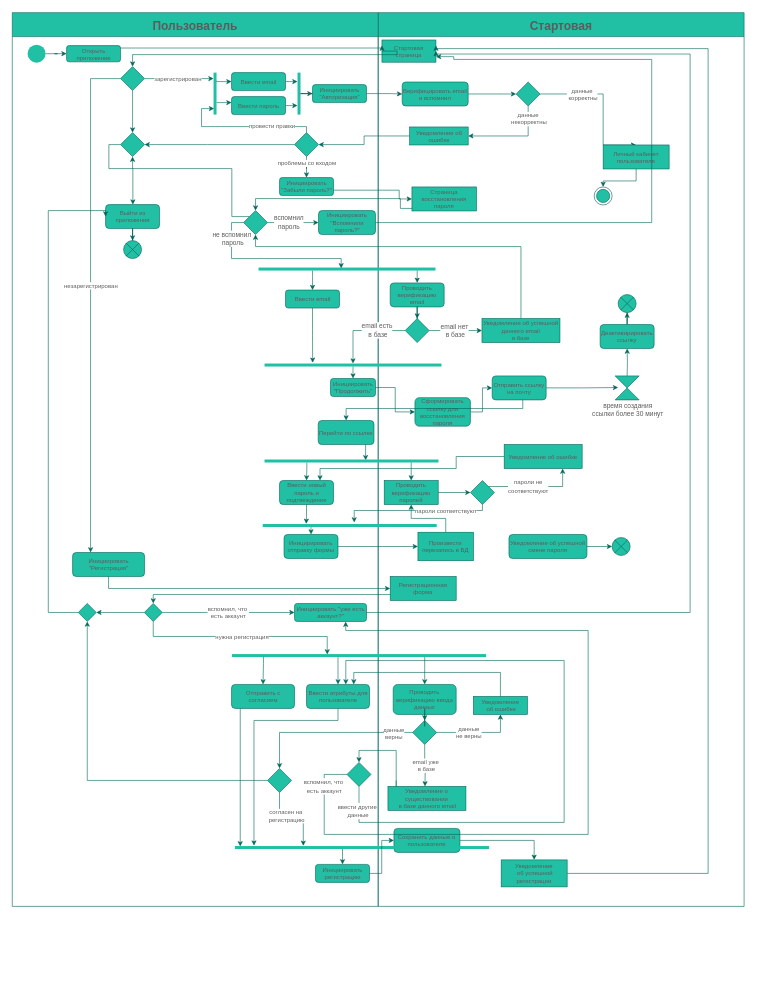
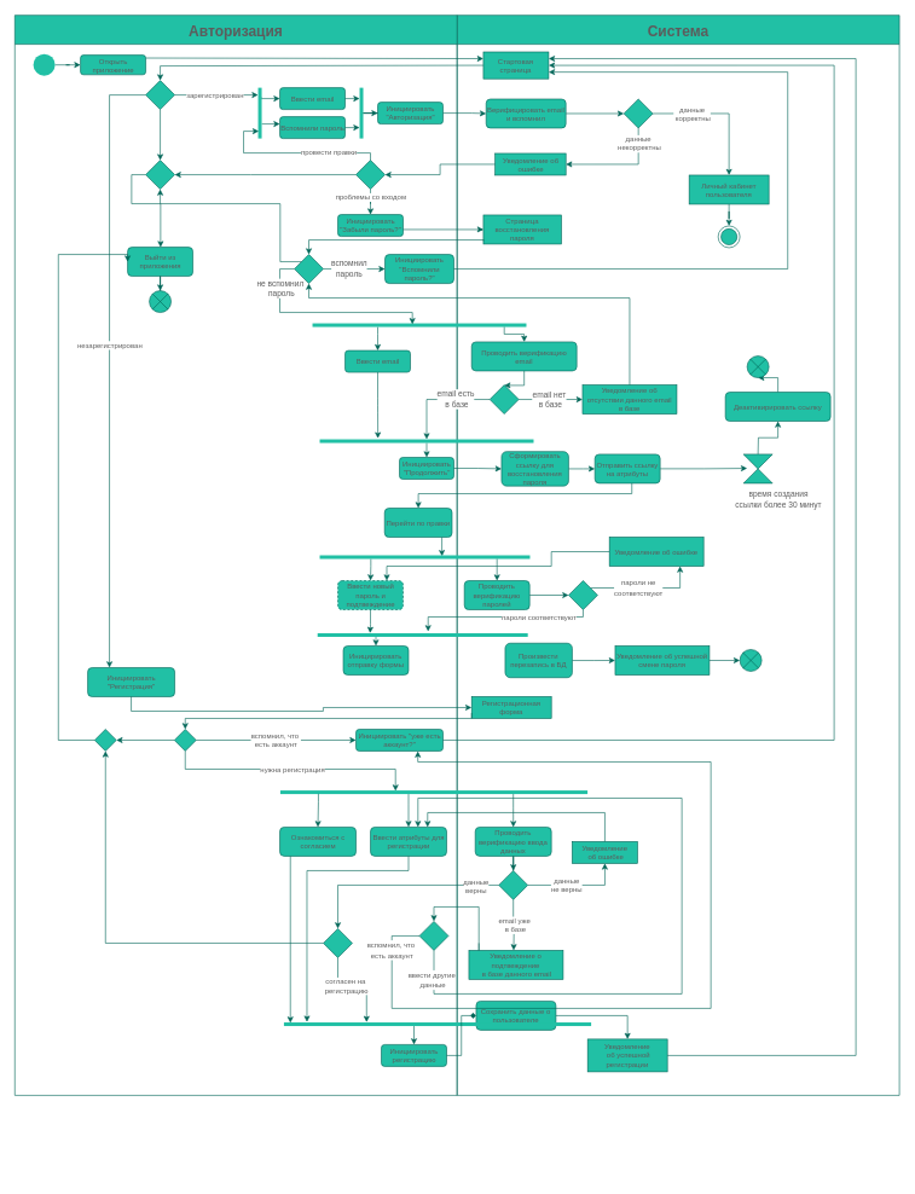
- <mxCell id="52" value="Пользователь" style="swimlane;fontSize=20;startSize=40;fillColor=#21C0A5;strokeColor=#006658;fontColor=#5C5C5C;" parent="1" vertex="1"><mxGeometry x="20" y="20" width="610" height="1490" as="geometry" /></mxCell>
+ <mxCell id="52" value="Авторизация" style="swimlane;fontSize=20;startSize=40;fillColor=#21C0A5;strokeColor=#006658;fontColor=#5C5C5C;" parent="1" vertex="1"><mxGeometry x="20" y="20" width="610" height="1490" as="geometry" /></mxCell>
- <mxCell id="2" value="Стартовая" style="swimlane;fontSize=20;startSize=40;fillColor=#21C0A5;strokeColor=#006658;fontColor=#5C5C5C;" parent="1" vertex="1"><mxGeometry x="630" y="20" width="610" height="1490" as="geometry"><mxRectangle x="720" y="10" width="70" height="23" as="alternateBounds" /></mxGeometry></mxCell>
+ <mxCell id="2" value="Система" style="swimlane;fontSize=20;startSize=40;fillColor=#21C0A5;strokeColor=#006658;fontColor=#5C5C5C;" parent="1" vertex="1"><mxGeometry x="630" y="20" width="610" height="1490" as="geometry"><mxRectangle x="720" y="10" width="70" height="23" as="alternateBounds" /></mxGeometry></mxCell>
- <mxCell id="11" value="Стартовая страница" style="rounded=0;whiteSpace=wrap;html=1;fontSize=10;fillColor=#21C0A5;strokeColor=#006658;fontColor=#5C5C5C;" parent="2" vertex="1"><mxGeometry x="6.25" y="45.63" width="90" height="37" as="geometry" /></mxCell>
+ <mxCell id="11" value="Стартовая страница" style="rounded=0;whiteSpace=wrap;html=1;fontSize=10;fillColor=#21C0A5;strokeColor=#006658;fontColor=#5C5C5C;" parent="2" vertex="1"><mxGeometry x="36.25" y="50.63" width="90" height="37" as="geometry" /></mxCell>
- <mxCell id="57" value="Ввести пароль" style="whiteSpace=wrap;html=1;rounded=1;fontSize=10;fillColor=#21C0A5;strokeColor=#006658;fontColor=#5C5C5C;" parent="52" vertex="1"><mxGeometry x="365.5" y="140" width="90" height="30" as="geometry" /></mxCell>
+ <mxCell id="57" value="Вспомнили пароль" style="whiteSpace=wrap;html=1;rounded=1;fontSize=10;fillColor=#21C0A5;strokeColor=#006658;fontColor=#5C5C5C;" parent="52" vertex="1"><mxGeometry x="365.5" y="140" width="90" height="30" as="geometry" /></mxCell>
- <mxCell id="9" value="Личный кабинет пользователя" style="whiteSpace=wrap;html=1;fontSize=10;fillColor=#21C0A5;strokeColor=#006658;fontColor=#5C5C5C;" parent="2" vertex="1"><mxGeometry x="375" y="220.63" width="110" height="40" as="geometry" /></mxCell>
+ <mxCell id="9" value="Личный кабинет пользователя" style="whiteSpace=wrap;html=1;fontSize=10;fillColor=#21C0A5;strokeColor=#006658;fontColor=#5C5C5C;" parent="2" vertex="1"><mxGeometry x="320" y="220.63" width="110" height="40" as="geometry" /></mxCell>
- <mxCell id="13" value="Страница восстановления пароля" style="whiteSpace=wrap;html=1;fontSize=10;fillColor=#21C0A5;strokeColor=#006658;fontColor=#5C5C5C;" vertex="1" parent="2"><mxGeometry x="56.25" y="290.63" width="107.5" height="40" as="geometry" /></mxCell>
+ <mxCell id="13" value="Страница восстановления пароля" style="whiteSpace=wrap;html=1;fontSize=10;fillColor=#21C0A5;strokeColor=#006658;fontColor=#5C5C5C;" vertex="1" parent="2"><mxGeometry x="36.25" y="275.63" width="107.5" height="40" as="geometry" /></mxCell>
- <mxCell id="15" value="Проводить верификацию email" style="whiteSpace=wrap;html=1;rounded=1;fontSize=10;fillColor=#21C0A5;strokeColor=#006658;fontColor=#5C5C5C;" vertex="1" parent="2"><mxGeometry x="20" y="450.63" width="90" height="40" as="geometry" /></mxCell>
+ <mxCell id="15" value="Проводить верификацию email" style="whiteSpace=wrap;html=1;rounded=1;fontSize=10;fillColor=#21C0A5;strokeColor=#006658;fontColor=#5C5C5C;" vertex="1" parent="2"><mxGeometry x="20" y="450.63" width="145" height="40" as="geometry" /></mxCell>
- <mxCell id="20" value="Уведомление об успешной данного email&lt;br style=&quot;font-size: 10px&quot;&gt;&amp;nbsp;в базе&amp;nbsp;" style="rounded=0;whiteSpace=wrap;html=1;glass=0;fontSize=10;fillColor=#21C0A5;strokeColor=#006658;fontColor=#5C5C5C;" vertex="1" parent="2"><mxGeometry x="173" y="510" width="130" height="40" as="geometry" /></mxCell>
+ <mxCell id="20" value="Уведомление об отсутствии данного email&lt;br style=&quot;font-size: 10px&quot;&gt;&amp;nbsp;в базе&amp;nbsp;" style="rounded=0;whiteSpace=wrap;html=1;glass=0;fontSize=10;fillColor=#21C0A5;strokeColor=#006658;fontColor=#5C5C5C;" vertex="1" parent="2"><mxGeometry x="173" y="510" width="130" height="40" as="geometry" /></mxCell>
- <mxCell id="24" value="Деактивирировать ссылку" style="whiteSpace=wrap;html=1;rounded=1;fontSize=10;fillColor=#21C0A5;strokeColor=#006658;fontColor=#5C5C5C;" vertex="1" parent="2"><mxGeometry x="370" y="520" width="90" height="40" as="geometry" /></mxCell>
+ <mxCell id="24" value="Деактивирировать ссылку" style="whiteSpace=wrap;html=1;rounded=1;fontSize=10;fillColor=#21C0A5;strokeColor=#006658;fontColor=#5C5C5C;" vertex="1" parent="2"><mxGeometry x="370" y="520" width="145" height="40" as="geometry" /></mxCell>
- <mxCell id="19" value="Отправить ссылку на почту" style="whiteSpace=wrap;html=1;rounded=1;fontSize=10;fillColor=#21C0A5;strokeColor=#006658;fontColor=#5C5C5C;" vertex="1" parent="2"><mxGeometry x="190" y="605.63" width="90" height="40" as="geometry" /></mxCell>
+ <mxCell id="19" value="Отправить ссылку на атрибуты" style="whiteSpace=wrap;html=1;rounded=1;fontSize=10;fillColor=#21C0A5;strokeColor=#006658;fontColor=#5C5C5C;" vertex="1" parent="2"><mxGeometry x="190" y="605.63" width="90" height="40" as="geometry" /></mxCell>
- <mxCell id="17" value="Сформировать ссылку для восстановления пароля" style="whiteSpace=wrap;html=1;rounded=1;fontSize=10;fillColor=#21C0A5;strokeColor=#006658;fontColor=#5C5C5C;" vertex="1" parent="2"><mxGeometry x="61.25" y="641.88" width="92.5" height="47.5" as="geometry" /></mxCell>
+ <mxCell id="17" value="Сформировать ссылку для восстановления пароля" style="whiteSpace=wrap;html=1;rounded=1;fontSize=10;fillColor=#21C0A5;strokeColor=#006658;fontColor=#5C5C5C;" vertex="1" parent="2"><mxGeometry x="61.25" y="601.88" width="92.5" height="47.5" as="geometry" /></mxCell>
- <mxCell id="99" value="Перейти по ссылке" style="whiteSpace=wrap;html=1;rounded=1;fontSize=10;fillColor=#21C0A5;strokeColor=#006658;fontColor=#5C5C5C;" vertex="1" parent="52"><mxGeometry x="510" y="680" width="93" height="40" as="geometry" /></mxCell>
+ <mxCell id="99" value="Перейти по правки" style="whiteSpace=wrap;html=1;rounded=1;fontSize=10;fillColor=#21C0A5;strokeColor=#006658;fontColor=#5C5C5C;" vertex="1" parent="52"><mxGeometry x="510" y="680" width="93" height="40" as="geometry" /></mxCell>
- <mxCell id="100" value="Ввести новый пароль и подтвеждение" style="whiteSpace=wrap;html=1;rounded=1;fontSize=10;fillColor=#21C0A5;strokeColor=#006658;fontColor=#5C5C5C;" vertex="1" parent="52"><mxGeometry x="445.5" y="780" width="90" height="40" as="geometry" /></mxCell>
+ <mxCell id="100" value="Ввести новый пароль и подтвеждение" style="whiteSpace=wrap;html=1;rounded=1;fontSize=10;fillColor=#21C0A5;strokeColor=#006658;fontColor=#5C5C5C;dashed=1;" vertex="1" parent="52"><mxGeometry x="445.5" y="780" width="90" height="40" as="geometry" /></mxCell>
- <mxCell id="30" value="Проводить верификацию паролей" style="whiteSpace=wrap;html=1;fontSize=10;fillColor=#21C0A5;strokeColor=#006658;fontColor=#5C5C5C;rounded=0;" vertex="1" parent="2"><mxGeometry x="10" y="780" width="90" height="40" as="geometry" /></mxCell>
+ <mxCell id="30" value="Проводить верификацию паролей" style="whiteSpace=wrap;html=1;rounded=1;fontSize=10;fillColor=#21C0A5;strokeColor=#006658;fontColor=#5C5C5C;" vertex="1" parent="2"><mxGeometry x="10" y="780" width="90" height="40" as="geometry" /></mxCell>
- <mxCell id="26" style="edgeStyle=orthogonalEdgeStyle;rounded=0;orthogonalLoop=1;jettySize=auto;html=1;strokeColor=#006658;fontColor=#5C5C5C;" edge="1" parent="2" source="27" target="30"><mxGeometry relative="1" as="geometry"><mxPoint x="220" y="890" as="targetPoint" /></mxGeometry></mxCell>
+ <mxCell id="26" style="edgeStyle=orthogonalEdgeStyle;rounded=0;orthogonalLoop=1;jettySize=auto;html=1;entryX=0;entryY=0.5;entryDx=0;entryDy=0;strokeColor=#006658;fontColor=#5C5C5C;" edge="1" parent="2" source="27" target="28"><mxGeometry relative="1" as="geometry"><mxPoint x="220" y="890" as="targetPoint" /></mxGeometry></mxCell>
- <mxCell id="133" style="edgeStyle=orthogonalEdgeStyle;rounded=0;orthogonalLoop=1;jettySize=auto;html=1;entryX=0;entryY=0.5;entryDx=0;entryDy=0;exitX=1;exitY=0.5;exitDx=0;exitDy=0;strokeColor=#006658;fontColor=#5C5C5C;" edge="1" parent="1" source="101" target="27"><mxGeometry relative="1" as="geometry"><mxPoint x="666.25" y="910" as="sourcePoint" /></mxGeometry></mxCell>
- <mxCell id="27" value="Произвести перезапись в БД" style="whiteSpace=wrap;html=1;fontSize=10;fillColor=#21C0A5;strokeColor=#006658;fontColor=#5C5C5C;rounded=0;" vertex="1" parent="2"><mxGeometry x="66.25" y="866.25" width="92.5" height="47.5" as="geometry" /></mxCell>
+ <mxCell id="27" value="Произвести перезапись в БД" style="whiteSpace=wrap;html=1;rounded=1;fontSize=10;fillColor=#21C0A5;strokeColor=#006658;fontColor=#5C5C5C;" vertex="1" parent="2"><mxGeometry x="66.25" y="866.25" width="92.5" height="47.5" as="geometry" /></mxCell>
- <mxCell id="28" value="Уведомление об успешной смене пароля" style="whiteSpace=wrap;html=1;glass=0;fontSize=10;fillColor=#21C0A5;strokeColor=#006658;fontColor=#5C5C5C;rounded=1;" vertex="1" parent="2"><mxGeometry x="218" y="870" width="130" height="40" as="geometry" /></mxCell>
+ <mxCell id="28" value="Уведомление об успешной смене пароля" style="rounded=0;whiteSpace=wrap;html=1;glass=0;fontSize=10;fillColor=#21C0A5;strokeColor=#006658;fontColor=#5C5C5C;" vertex="1" parent="2"><mxGeometry x="218" y="870" width="130" height="40" as="geometry" /></mxCell>
- <mxCell id="41" value="Регистрационная форма" style="whiteSpace=wrap;html=1;fontSize=10;fillColor=#21C0A5;strokeColor=#006658;fontColor=#5C5C5C;" parent="2" vertex="1"><mxGeometry x="20" y="940" width="110" height="40" as="geometry" /></mxCell>
+ <mxCell id="41" value="Регистрационная форма" style="whiteSpace=wrap;html=1;fontSize=10;fillColor=#21C0A5;strokeColor=#006658;fontColor=#5C5C5C;" parent="2" vertex="1"><mxGeometry x="20" y="940" width="110" height="30" as="geometry" /></mxCell>
- <mxCell id="78" value="Отправить с согласием" style="whiteSpace=wrap;html=1;rounded=1;fontSize=10;fillColor=#21C0A5;strokeColor=#006658;fontColor=#5C5C5C;" parent="52" vertex="1"><mxGeometry x="365.5" y="1120" width="105" height="40" as="geometry" /></mxCell>
+ <mxCell id="78" value="Ознакомиться с согласием" style="whiteSpace=wrap;html=1;rounded=1;fontSize=10;fillColor=#21C0A5;strokeColor=#006658;fontColor=#5C5C5C;" parent="52" vertex="1"><mxGeometry x="365.5" y="1120" width="105" height="40" as="geometry" /></mxCell>
- <mxCell id="77" value="Ввести атрибуты для пользователе" style="whiteSpace=wrap;html=1;rounded=1;fontSize=10;fillColor=#21C0A5;strokeColor=#006658;fontColor=#5C5C5C;" parent="52" vertex="1"><mxGeometry x="490.5" y="1120" width="105" height="40" as="geometry" /></mxCell>
+ <mxCell id="77" value="Ввести атрибуты для регистрации" style="whiteSpace=wrap;html=1;rounded=1;fontSize=10;fillColor=#21C0A5;strokeColor=#006658;fontColor=#5C5C5C;" parent="52" vertex="1"><mxGeometry x="490.5" y="1120" width="105" height="40" as="geometry" /></mxCell>
- <mxCell id="42" value="Проводить верификацию ввода данных" style="whiteSpace=wrap;html=1;rounded=1;fontSize=10;fillColor=#21C0A5;strokeColor=#006658;fontColor=#5C5C5C;" parent="2" vertex="1"><mxGeometry x="25" y="1120" width="105" height="50" as="geometry" /></mxCell>
+ <mxCell id="42" value="Проводить верификацию ввода данных" style="whiteSpace=wrap;html=1;rounded=1;fontSize=10;fillColor=#21C0A5;strokeColor=#006658;fontColor=#5C5C5C;" parent="2" vertex="1"><mxGeometry x="25" y="1120" width="105" height="40" as="geometry" /></mxCell>
- <mxCell id="44" value="Уведомление о существовании&lt;br style=&quot;font-size: 10px;&quot;&gt;&amp;nbsp;в базе данного email" style="rounded=0;whiteSpace=wrap;html=1;glass=0;fontSize=10;fillColor=#21C0A5;strokeColor=#006658;fontColor=#5C5C5C;" parent="2" vertex="1"><mxGeometry x="16.25" y="1290" width="130" height="40" as="geometry" /></mxCell>
+ <mxCell id="44" value="Уведомление о подтвеждение&lt;br style=&quot;font-size: 10px;&quot;&gt;&amp;nbsp;в базе данного email" style="rounded=0;whiteSpace=wrap;html=1;glass=0;fontSize=10;fillColor=#21C0A5;strokeColor=#006658;fontColor=#5C5C5C;" parent="2" vertex="1"><mxGeometry x="16.25" y="1290" width="130" height="40" as="geometry" /></mxCell>
- <mxCell id="155" style="edgeStyle=orthogonalEdgeStyle;rounded=0;orthogonalLoop=1;jettySize=auto;html=1;entryX=0;entryY=0.5;entryDx=0;entryDy=0;strokeColor=#006658;fontColor=#5C5C5C;" edge="1" parent="1" source="79" target="47"><mxGeometry relative="1" as="geometry" /></mxCell>
+ <mxCell id="155" style="edgeStyle=orthogonalEdgeStyle;rounded=0;orthogonalLoop=1;jettySize=auto;html=1;entryX=0;entryY=0.5;entryDx=0;entryDy=0;strokeColor=#006658;fontColor=#5C5C5C;endArrow=diamond;" edge="1" parent="1" source="79" target="47"><mxGeometry relative="1" as="geometry" /></mxCell>
- <mxCell id="48" value="Уведомление&lt;br style=&quot;font-size: 10px;&quot;&gt;&amp;nbsp;об успешной регистрации" style="rounded=0;whiteSpace=wrap;html=1;glass=0;fontSize=10;fillColor=#21C0A5;strokeColor=#006658;fontColor=#5C5C5C;" parent="2" vertex="1"><mxGeometry x="205" y="1412.5" width="110" height="45" as="geometry" /></mxCell>
+ <mxCell id="48" value="Уведомление&lt;br style=&quot;font-size: 10px;&quot;&gt;&amp;nbsp;об успешной регистрации" style="rounded=0;whiteSpace=wrap;html=1;glass=0;fontSize=10;fillColor=#21C0A5;strokeColor=#006658;fontColor=#5C5C5C;" parent="2" vertex="1"><mxGeometry x="180" y="1412.5" width="110" height="45" as="geometry" /></mxCell>
